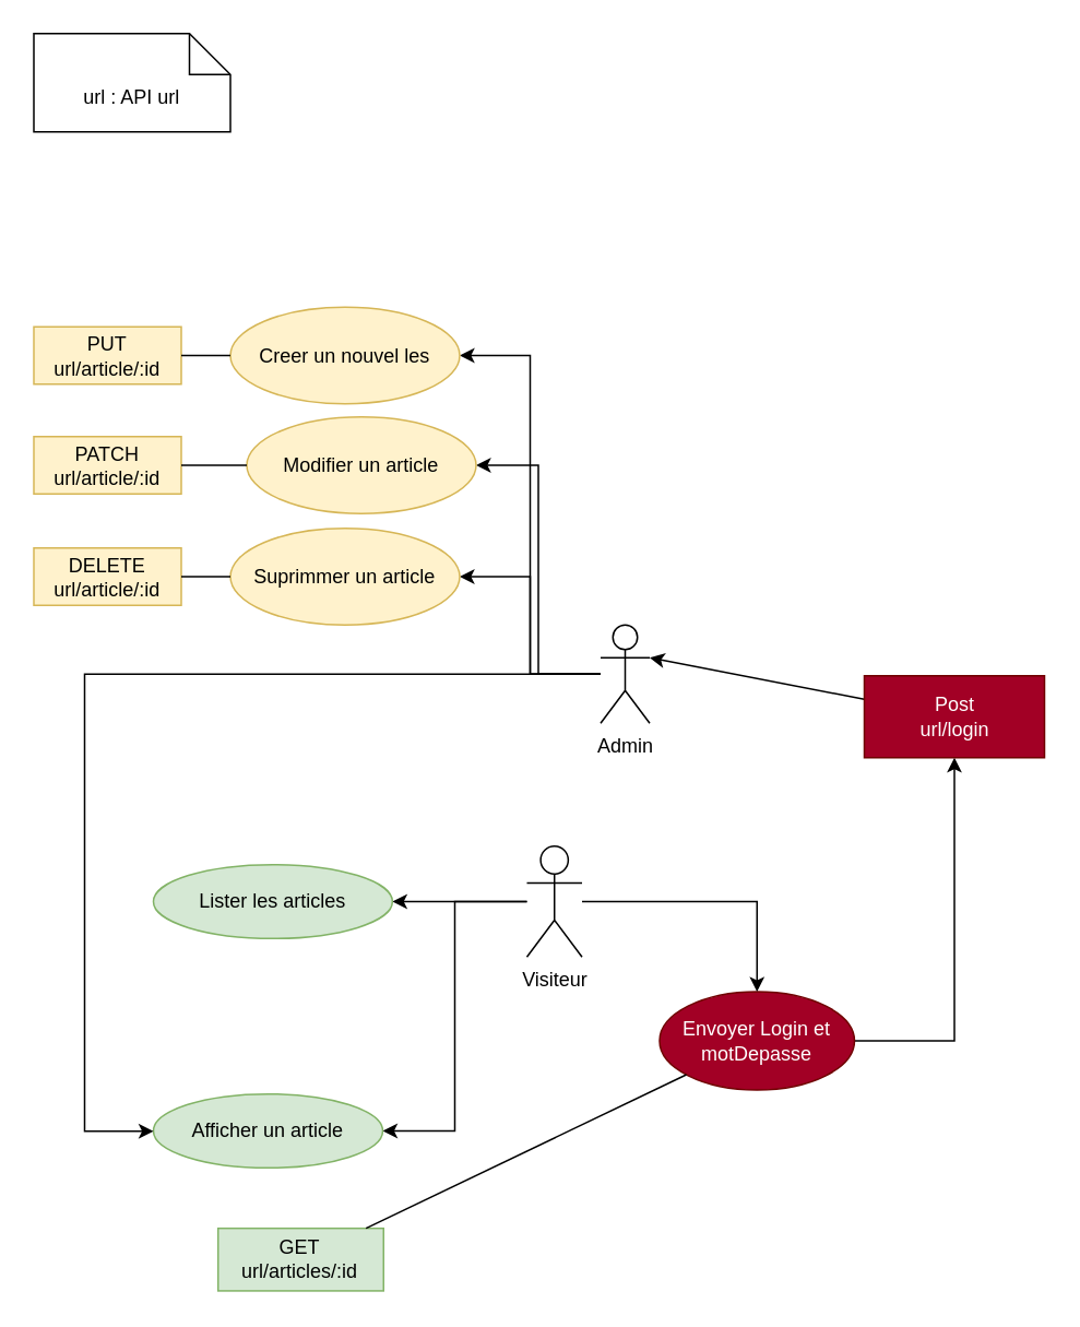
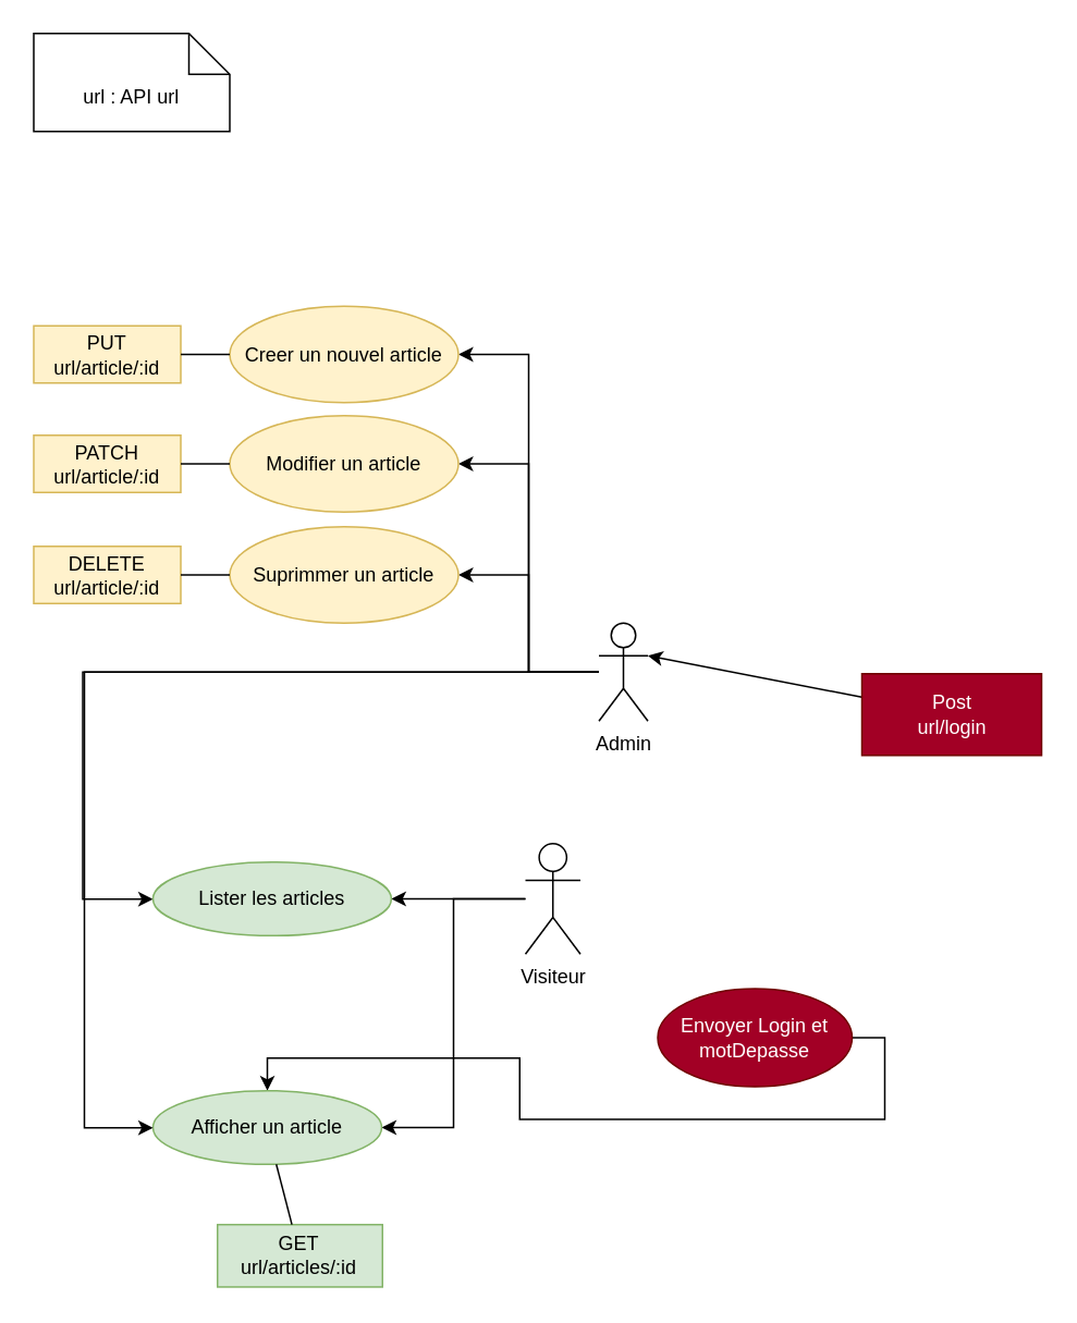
- <mxCell id="20" value="&lt;div&gt;Creer un nouvel les&lt;/div&gt;" style="ellipse;whiteSpace=wrap;html=1;fillColor=#fff2cc;strokeColor=#d6b656;" parent="1" vertex="1"><mxGeometry x="140" y="187" width="140" height="59" as="geometry" /></mxCell>
+ <mxCell id="20" value="&lt;div&gt;Creer un nouvel article&lt;/div&gt;" style="ellipse;whiteSpace=wrap;html=1;fillColor=#fff2cc;strokeColor=#d6b656;" parent="1" vertex="1"><mxGeometry x="140" y="187" width="140" height="59" as="geometry" /></mxCell>
- <mxCell id="23" value="&lt;div&gt;Modifier un article&lt;/div&gt;" style="ellipse;whiteSpace=wrap;html=1;fillColor=#fff2cc;strokeColor=#d6b656;" parent="1" vertex="1"><mxGeometry x="150" y="254" width="140" height="59" as="geometry" /></mxCell>
+ <mxCell id="23" value="&lt;div&gt;Modifier un article&lt;/div&gt;" style="ellipse;whiteSpace=wrap;html=1;fillColor=#fff2cc;strokeColor=#d6b656;" parent="1" vertex="1"><mxGeometry x="140" y="254" width="140" height="59" as="geometry" /></mxCell>
+ <mxCell id="2" style="edgeStyle=orthogonalEdgeStyle;rounded=0;orthogonalLoop=0;jettySize=auto;html=1;strokeColor=default;editable=1;movable=1;resizable=1;rotatable=1;deletable=1;locked=0;connectable=1;flowAnimation=0;enumerate=0;comic=0;ignoreEdge=0;noJump=1;bendable=0;backgroundOutline=0;metaEdit=0;snapToPoint=0;" parent="1" source="6" target="16" edge="1"><mxGeometry relative="1" as="geometry"><Array as="points"><mxPoint x="50" y="411" /><mxPoint x="50" y="550" /></Array></mxGeometry></mxCell>
- <mxCell id="12" style="edgeStyle=orthogonalEdgeStyle;rounded=0;orthogonalLoop=1;jettySize=auto;html=1;" parent="1" source="15" target="8" edge="1"><mxGeometry relative="1" as="geometry" /></mxCell>
- <mxCell id="7" style="edgeStyle=orthogonalEdgeStyle;rounded=0;orthogonalLoop=1;jettySize=auto;html=1;exitX=1;exitY=0.5;exitDx=0;exitDy=0;" parent="1" source="8" target="10" edge="1"><mxGeometry relative="1" as="geometry" /></mxCell>
+ <mxCell id="7" style="edgeStyle=orthogonalEdgeStyle;rounded=0;orthogonalLoop=1;jettySize=auto;html=1;exitX=1;exitY=0.5;exitDx=0;exitDy=0;" parent="1" source="8" target="17" edge="1"><mxGeometry relative="1" as="geometry" /></mxCell>
- <mxCell id="19" value="" style="endArrow=none;html=1;rounded=0;" parent="1" source="18" target="8" edge="1"><mxGeometry width="50" height="50" relative="1" as="geometry"><mxPoint x="58.567" y="721.911" as="sourcePoint" /><mxPoint x="114.687" y="665.514" as="targetPoint" /></mxGeometry></mxCell>
+ <mxCell id="19" value="" style="endArrow=none;html=1;rounded=0;" parent="1" source="18" target="17" edge="1"><mxGeometry width="50" height="50" relative="1" as="geometry"><mxPoint x="58.567" y="721.911" as="sourcePoint" /><mxPoint x="114.687" y="665.514" as="targetPoint" /></mxGeometry></mxCell>
